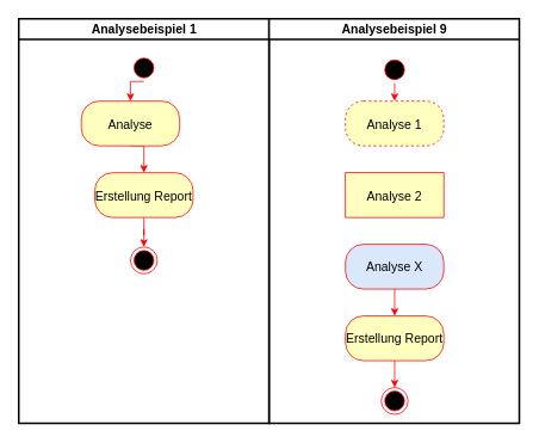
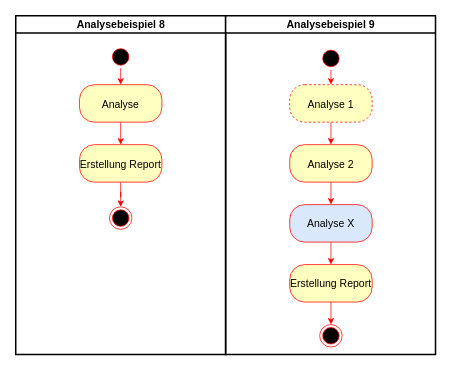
- <mxCell id="2" value="Analysebeispiel 1" style="swimlane;whiteSpace=wrap;strokeWidth=2;fontSize=14;" parent="1" vertex="1"><mxGeometry x="20.5" y="20" width="280" height="452" as="geometry" /></mxCell>
+ <mxCell id="2" value="Analysebeispiel 8" style="swimlane;whiteSpace=wrap;strokeWidth=2;fontSize=14;" parent="1" vertex="1"><mxGeometry x="20.5" y="20" width="280" height="452" as="geometry" /></mxCell>
- <mxCell id="4" value="Analyse" style="strokeWidth=1;fillColor=#ffffc0;strokeColor=#ff0000;fontColor=#000000;rounded=1;arcSize=40;fontSize=14;" parent="2" vertex="1"><mxGeometry x="70" y="92" width="110" height="50" as="geometry" /></mxCell>
+ <mxCell id="4" value="Analyse" style="strokeWidth=1;fillColor=#ffffc0;strokeColor=#ff0000;fontColor=#000000;rounded=1;arcSize=40;fontSize=14;" parent="2" vertex="1"><mxGeometry x="85" y="92" width="110" height="50" as="geometry" /></mxCell>
+ <mxCell id="11" style="edgeStyle=orthogonalEdgeStyle;rounded=0;orthogonalLoop=1;jettySize=auto;html=1;exitX=0.5;exitY=1;exitDx=0;exitDy=0;entryX=0.5;entryY=0;entryDx=0;entryDy=0;strokeColor=#FF0000;fontSize=14;" parent="10" source="12" target="14" edge="1"><mxGeometry relative="1" as="geometry" /></mxCell>
- <mxCell id="14" value="Analyse 2" style="strokeWidth=1;fillColor=#ffffc0;strokeColor=#ff0000;fontColor=#000000;arcSize=40;fontSize=14;rounded=0;" parent="10" vertex="1"><mxGeometry x="85.5" y="172" width="110" height="50" as="geometry" /></mxCell>
+ <mxCell id="14" value="Analyse 2" style="strokeWidth=1;fillColor=#ffffc0;strokeColor=#ff0000;fontColor=#000000;rounded=1;arcSize=40;fontSize=14;" parent="10" vertex="1"><mxGeometry x="85.5" y="172" width="110" height="50" as="geometry" /></mxCell>
+ <mxCell id="13" style="edgeStyle=orthogonalEdgeStyle;rounded=0;orthogonalLoop=1;jettySize=auto;html=1;exitX=0.5;exitY=1;exitDx=0;exitDy=0;entryX=0.5;entryY=0;entryDx=0;entryDy=0;strokeColor=#FF0000;fontSize=14;" parent="10" source="14" target="16" edge="1"><mxGeometry relative="1" as="geometry" /></mxCell>
